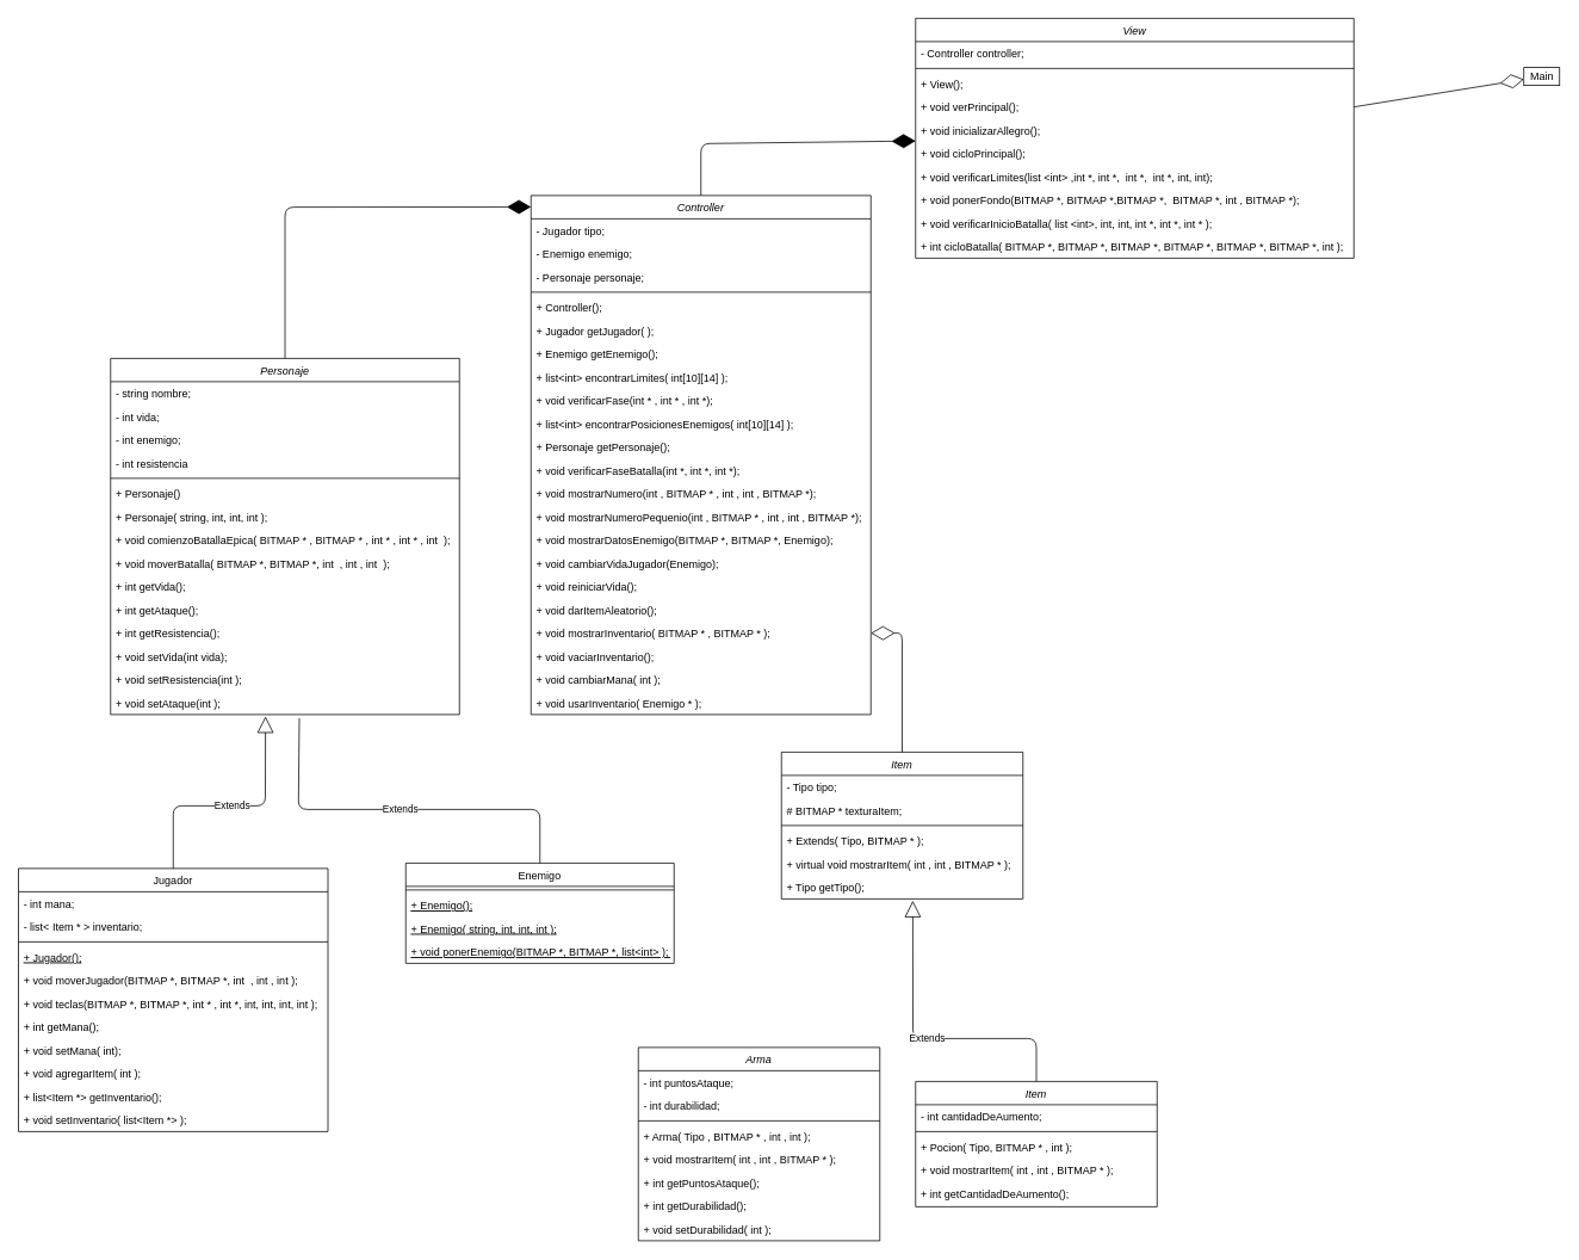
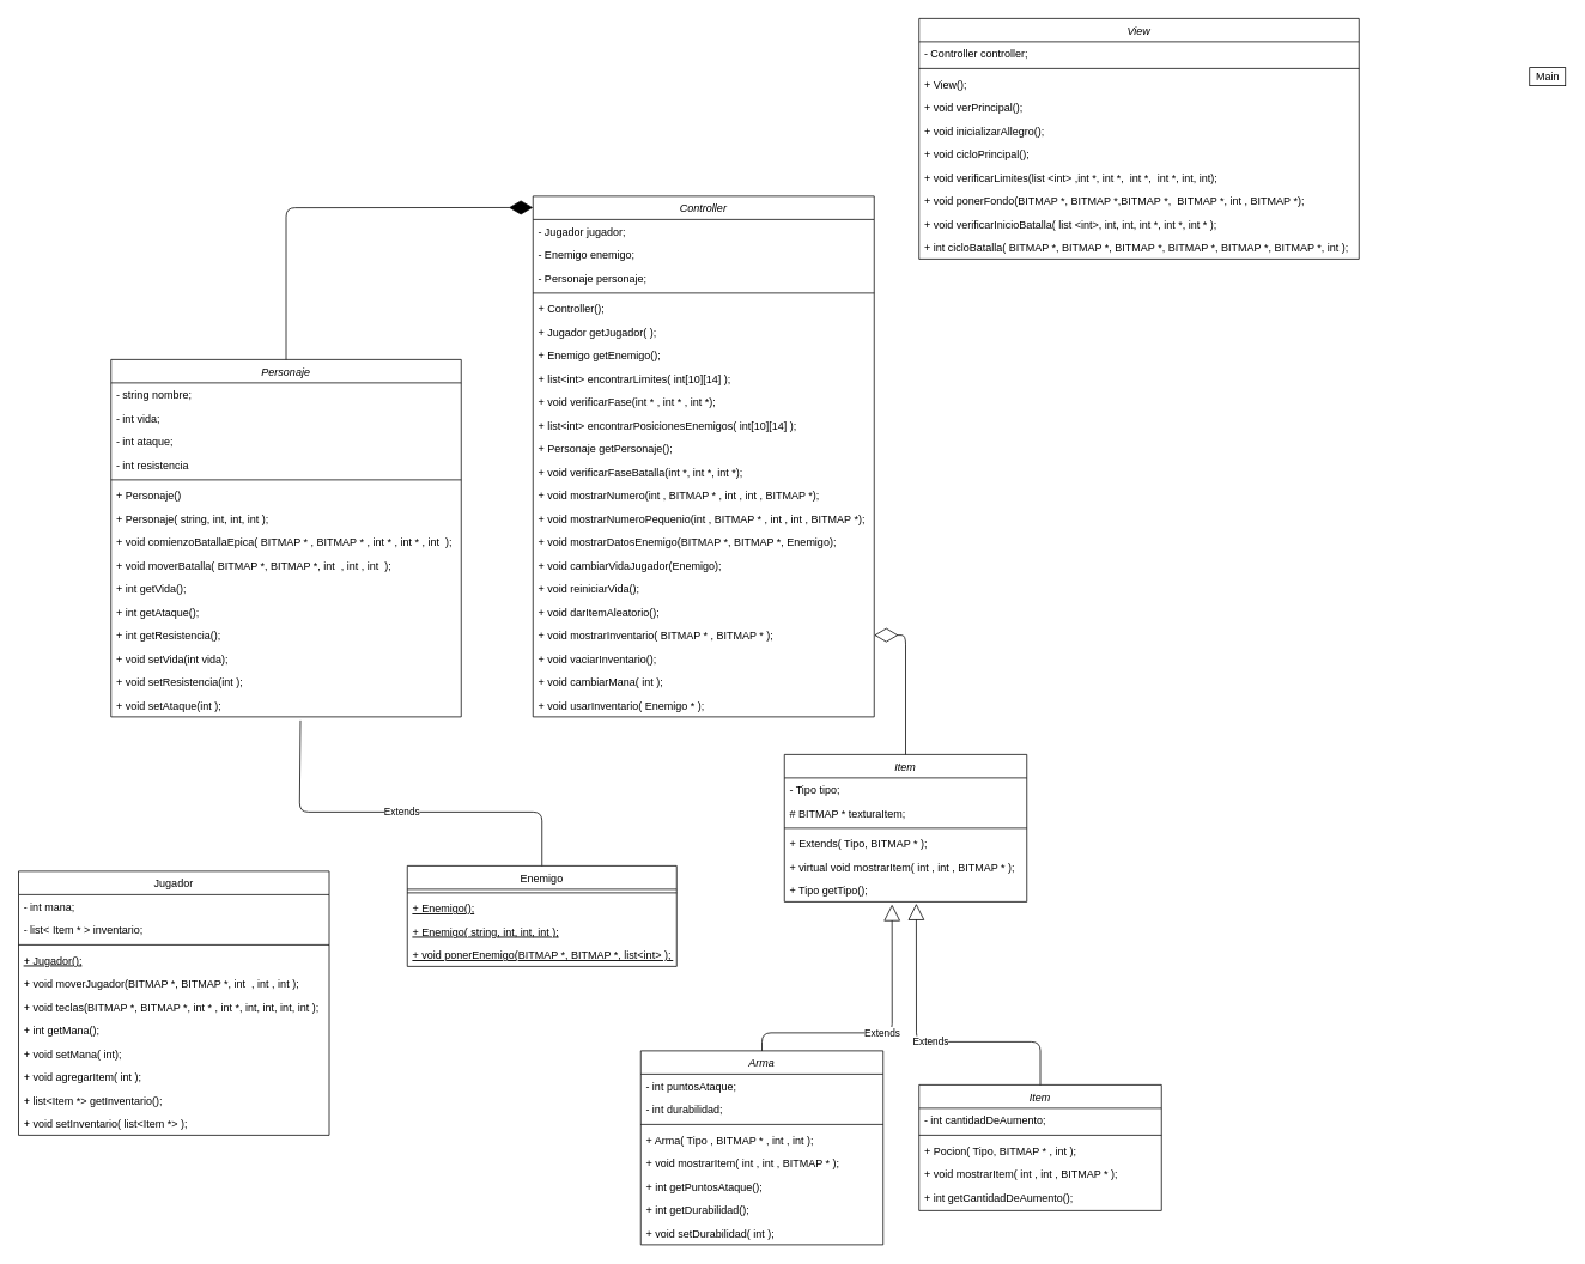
- <mxCell id="95" value="" style="endArrow=diamondThin;endFill=0;endSize=24;html=1;exitX=1;exitY=0.5;exitDx=0;exitDy=0;" edge="1" parent="1" source="84" target="94"><mxGeometry width="160" relative="1" as="geometry"><mxPoint x="1243" y="360" as="sourcePoint" /><mxPoint x="1403" y="360" as="targetPoint" /></mxGeometry></mxCell>
- <mxCell id="93" value="" style="endArrow=diamondThin;endFill=1;endSize=24;html=1;exitX=0.5;exitY=0;exitDx=0;exitDy=0;" edge="1" parent="1" source="57" target="80"><mxGeometry width="160" relative="1" as="geometry"><mxPoint x="1053" y="260" as="sourcePoint" /><mxPoint x="1213" y="260" as="targetPoint" /><Array as="points"><mxPoint x="783" y="160" /></Array></mxGeometry></mxCell>
- <mxCell id="58" value="- Jugador tipo;" style="text;align=left;verticalAlign=top;spacingLeft=4;spacingRight=4;overflow=hidden;rotatable=0;points=[[0,0.5],[1,0.5]];portConstraint=eastwest;" vertex="1" parent="57"><mxGeometry y="26" width="380" height="26" as="geometry" /></mxCell>
+ <mxCell id="58" value="- Jugador jugador;" style="text;align=left;verticalAlign=top;spacingLeft=4;spacingRight=4;overflow=hidden;rotatable=0;points=[[0,0.5],[1,0.5]];portConstraint=eastwest;" vertex="1" parent="57"><mxGeometry y="26" width="380" height="26" as="geometry" /></mxCell>
- <mxCell id="5" value="- int enemigo;" style="text;align=left;verticalAlign=top;spacingLeft=4;spacingRight=4;overflow=hidden;rotatable=0;points=[[0,0.5],[1,0.5]];portConstraint=eastwest;rounded=0;shadow=0;html=0;" parent="2" vertex="1"><mxGeometry y="78" width="390" height="26" as="geometry" /></mxCell>
+ <mxCell id="5" value="- int ataque;" style="text;align=left;verticalAlign=top;spacingLeft=4;spacingRight=4;overflow=hidden;rotatable=0;points=[[0,0.5],[1,0.5]];portConstraint=eastwest;rounded=0;shadow=0;html=0;" parent="2" vertex="1"><mxGeometry y="78" width="390" height="26" as="geometry" /></mxCell>
- <mxCell id="91" value="Extends" style="endArrow=block;endSize=16;endFill=0;html=1;exitX=0.5;exitY=0;exitDx=0;exitDy=0;entryX=0.444;entryY=1.077;entryDx=0;entryDy=0;entryPerimeter=0;" edge="1" parent="1" source="18" target="17"><mxGeometry width="160" relative="1" as="geometry"><mxPoint x="83" y="310" as="sourcePoint" /><mxPoint x="-177" y="470" as="targetPoint" /><Array as="points"><mxPoint x="193" y="900" /><mxPoint x="296" y="900" /></Array></mxGeometry></mxCell>
+ <mxCell id="97" value="Extends" style="endArrow=block;endSize=16;endFill=0;html=1;entryX=0.444;entryY=1.115;entryDx=0;entryDy=0;entryPerimeter=0;exitX=0.5;exitY=0;exitDx=0;exitDy=0;" edge="1" parent="1" source="42" target="41"><mxGeometry width="160" relative="1" as="geometry"><mxPoint x="803" y="1160" as="sourcePoint" /><mxPoint x="963" y="1160" as="targetPoint" /><Array as="points"><mxPoint x="848" y="1150" /><mxPoint x="993" y="1150" /></Array></mxGeometry></mxCell>
